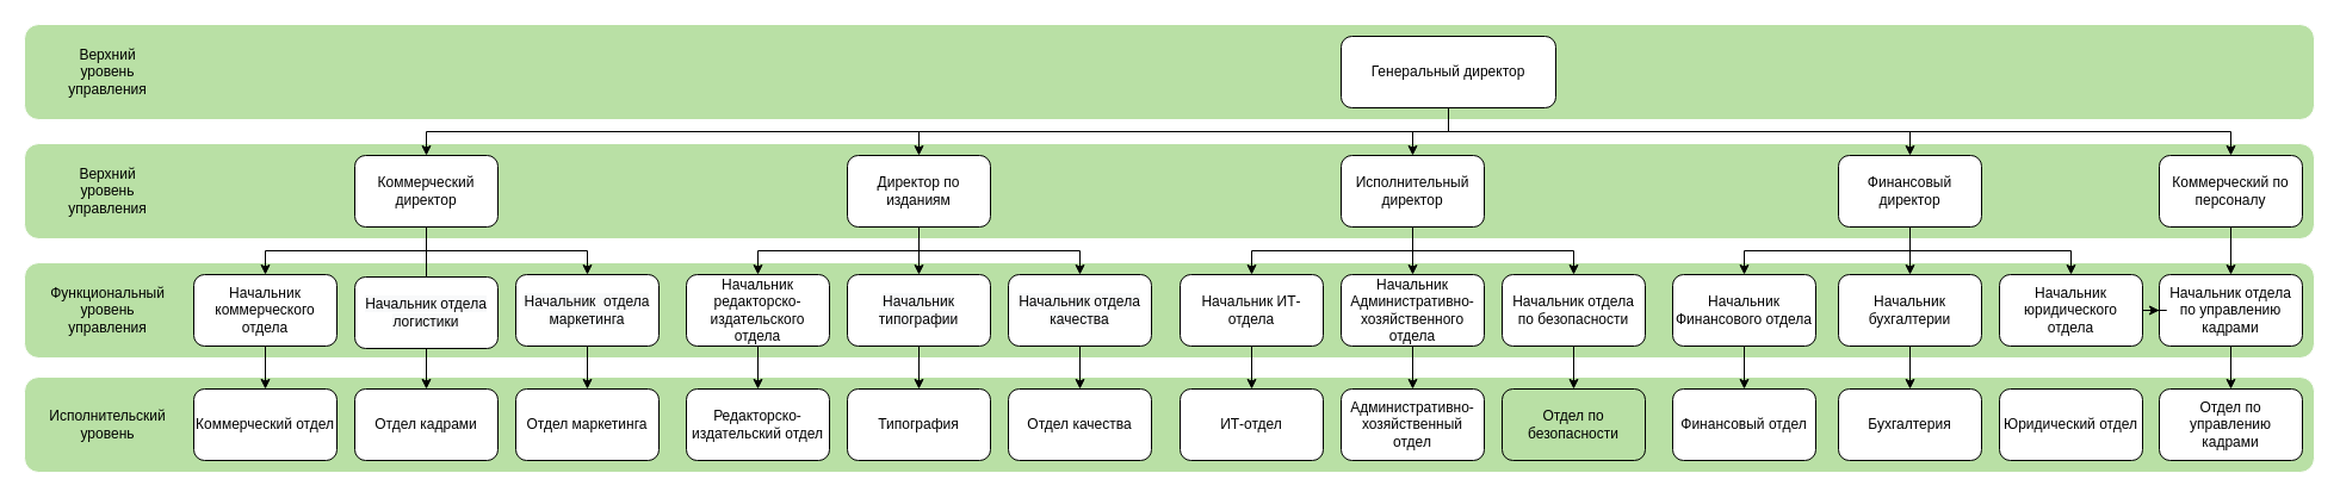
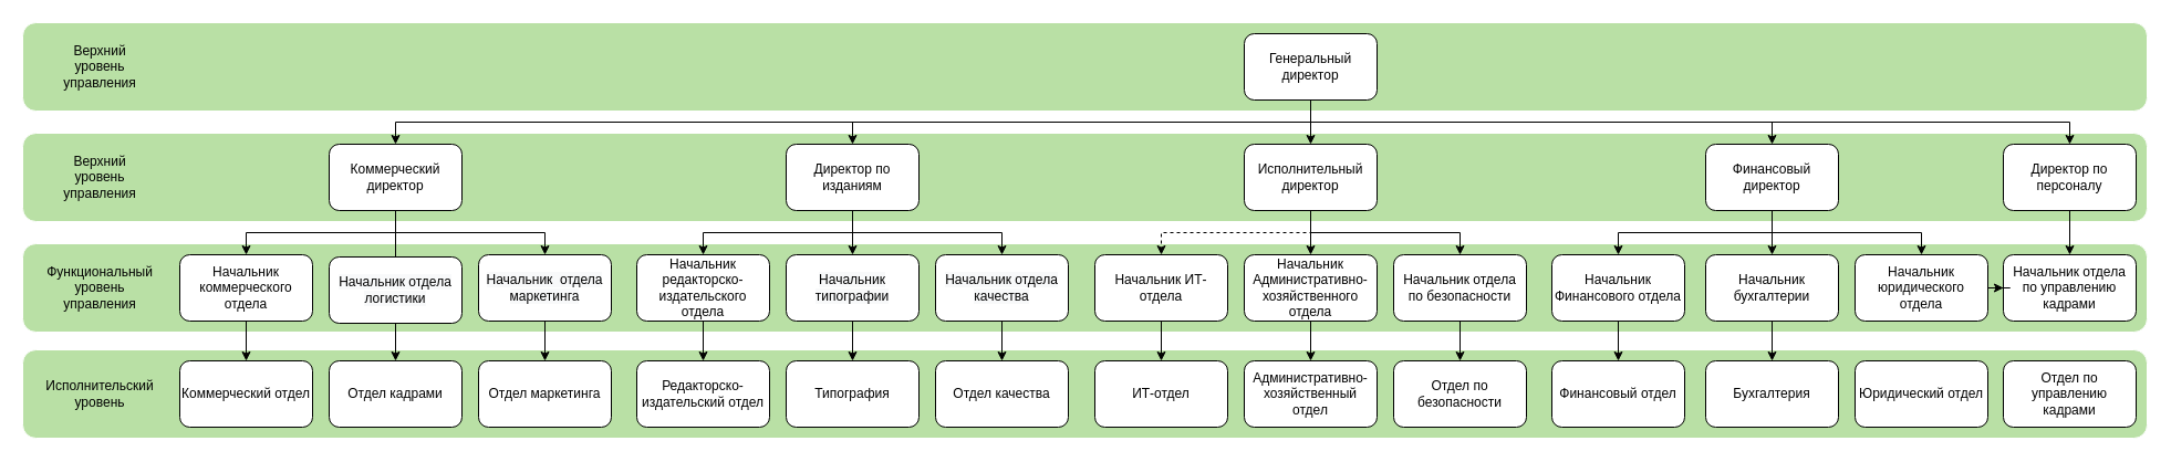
- <mxCell id="11" value="Генеральный директор" style="rounded=1;whiteSpace=wrap;html=1;" vertex="1" parent="1"><mxGeometry x="1124" y="30" width="180" height="60" as="geometry" /></mxCell>
+ <mxCell id="11" value="Генеральный директор" style="rounded=1;whiteSpace=wrap;html=1;" vertex="1" parent="1"><mxGeometry x="1124" y="30" width="120" height="60" as="geometry" /></mxCell>
- <mxCell id="29" value="Коммерческий по персоналу" style="rounded=1;whiteSpace=wrap;html=1;" vertex="1" parent="1"><mxGeometry x="1810" y="130" width="120" height="60" as="geometry" /></mxCell>
+ <mxCell id="29" value="Директор по персоналу" style="rounded=1;whiteSpace=wrap;html=1;" vertex="1" parent="1"><mxGeometry x="1810" y="130" width="120" height="60" as="geometry" /></mxCell>
- <mxCell id="20" style="edgeStyle=orthogonalEdgeStyle;rounded=0;orthogonalLoop=1;jettySize=auto;html=1;exitX=0.5;exitY=1;exitDx=0;exitDy=0;entryX=0.5;entryY=0;entryDx=0;entryDy=0;" edge="1" parent="1" source="23" target="35"><mxGeometry relative="1" as="geometry" /></mxCell>
+ <mxCell id="20" style="edgeStyle=orthogonalEdgeStyle;rounded=0;orthogonalLoop=1;jettySize=auto;html=1;exitX=0.5;exitY=1;exitDx=0;exitDy=0;entryX=0.5;entryY=0;entryDx=0;entryDy=0;dashed=1;" edge="1" parent="1" source="23" target="35"><mxGeometry relative="1" as="geometry" /></mxCell>
- <mxCell id="40" style="edgeStyle=orthogonalEdgeStyle;rounded=0;orthogonalLoop=1;jettySize=auto;html=1;exitX=0.5;exitY=1;exitDx=0;exitDy=0;" edge="1" parent="1" source="41" target="30"><mxGeometry relative="1" as="geometry" /></mxCell>
- <mxCell id="33" value="Отдел по безопасности" style="rounded=1;whiteSpace=wrap;html=1;fillColor=#b9e0a5;" vertex="1" parent="1"><mxGeometry x="1259" y="326" width="120" height="60" as="geometry" /></mxCell>
+ <mxCell id="33" value="Отдел по безопасности" style="rounded=1;whiteSpace=wrap;html=1;" vertex="1" parent="1"><mxGeometry x="1259" y="326" width="120" height="60" as="geometry" /></mxCell>
